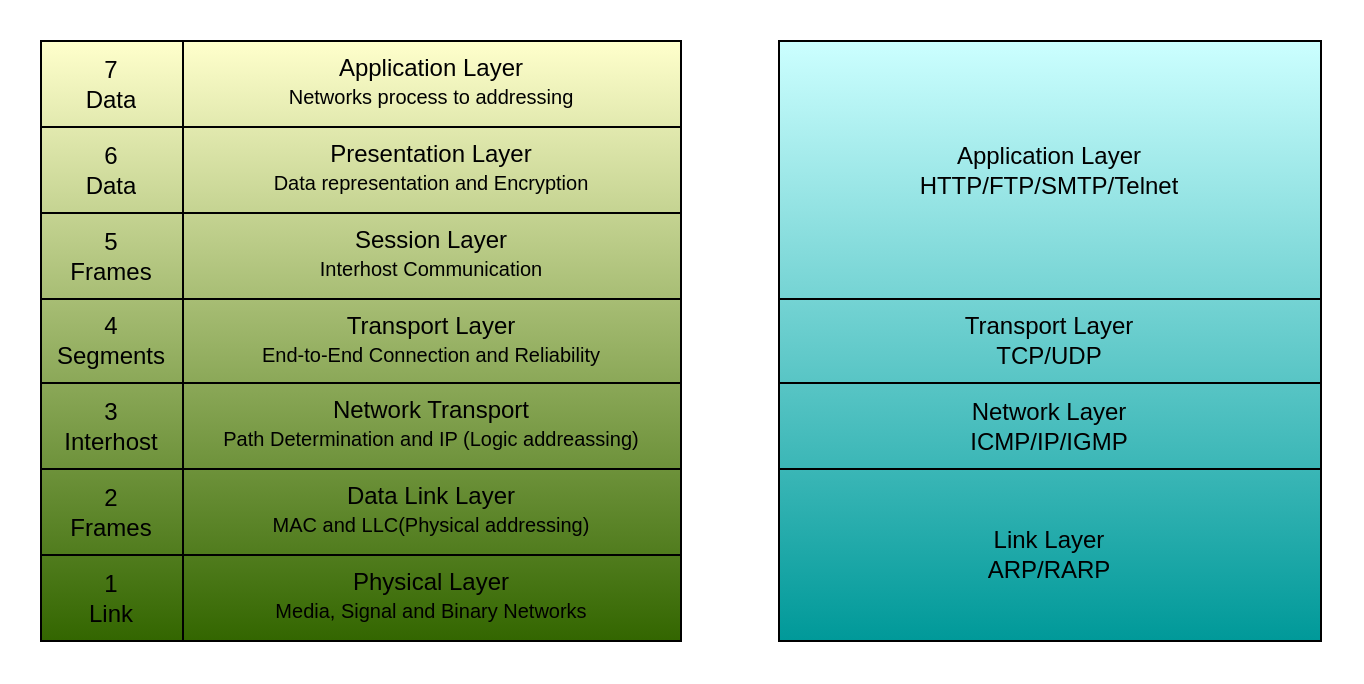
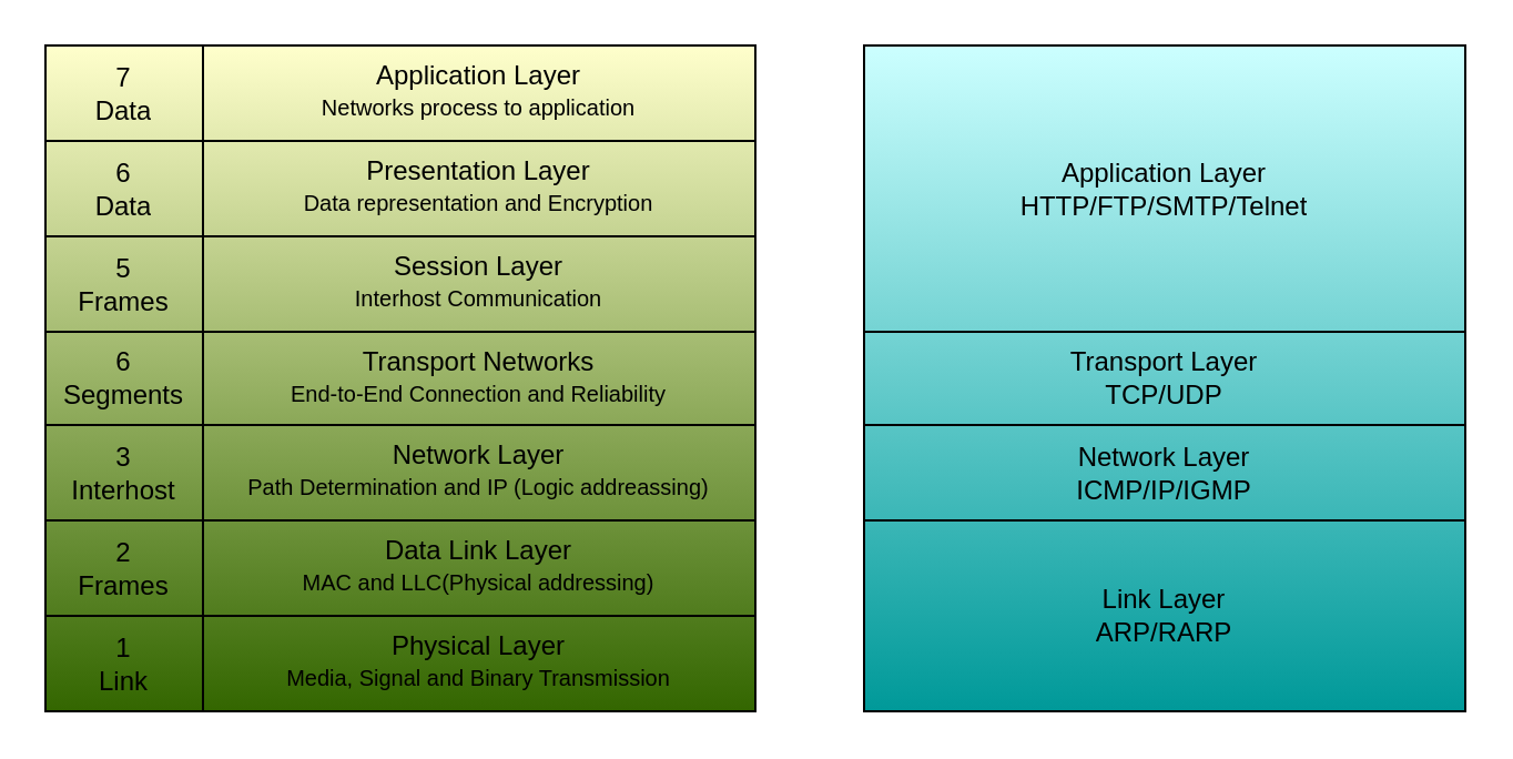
- <mxCell id="5" value="Application Layer&lt;br&gt;&lt;font style=&quot;font-size: 10px;&quot;&gt;Networks process to addressing&lt;/font&gt;" style="shape=partialRectangle;html=1;whiteSpace=wrap;connectable=1;overflow=hidden;fillColor=none;top=0;left=0;bottom=0;right=0;pointerEvents=1;verticalAlign=top;strokeColor=#d79b00;gradientColor=#FFCC99;strokeWidth=1;perimeterSpacing=0;movable=1;resizable=1;rotatable=1;deletable=1;editable=1;" parent="3" vertex="1"><mxGeometry x="71" width="249" height="43" as="geometry"><mxRectangle width="249" height="43" as="alternateBounds" /></mxGeometry></mxCell>
+ <mxCell id="5" value="Application Layer&lt;br&gt;&lt;font style=&quot;font-size: 10px;&quot;&gt;Networks process to application&lt;/font&gt;" style="shape=partialRectangle;html=1;whiteSpace=wrap;connectable=1;overflow=hidden;fillColor=none;top=0;left=0;bottom=0;right=0;pointerEvents=1;verticalAlign=top;strokeColor=#d79b00;gradientColor=#FFCC99;strokeWidth=1;perimeterSpacing=0;movable=1;resizable=1;rotatable=1;deletable=1;editable=1;" parent="3" vertex="1"><mxGeometry x="71" width="249" height="43" as="geometry"><mxRectangle width="249" height="43" as="alternateBounds" /></mxGeometry></mxCell>
- <mxCell id="13" value="4&lt;br&gt;Segments" style="shape=partialRectangle;html=1;whiteSpace=wrap;connectable=1;overflow=hidden;fillColor=none;top=0;left=0;bottom=0;right=0;pointerEvents=1;shadow=0;strokeColor=#000000;fillStyle=auto;gradientDirection=south;gradientColor=#FF8000;strokeWidth=1;perimeterSpacing=0;movable=1;resizable=1;rotatable=1;deletable=1;editable=1;" parent="12" vertex="1"><mxGeometry width="71" height="42" as="geometry"><mxRectangle width="71" height="42" as="alternateBounds" /></mxGeometry></mxCell>
+ <mxCell id="13" value="6&lt;br&gt;Segments" style="shape=partialRectangle;html=1;whiteSpace=wrap;connectable=1;overflow=hidden;fillColor=none;top=0;left=0;bottom=0;right=0;pointerEvents=1;shadow=0;strokeColor=#000000;fillStyle=auto;gradientDirection=south;gradientColor=#FF8000;strokeWidth=1;perimeterSpacing=0;movable=1;resizable=1;rotatable=1;deletable=1;editable=1;" parent="12" vertex="1"><mxGeometry width="71" height="42" as="geometry"><mxRectangle width="71" height="42" as="alternateBounds" /></mxGeometry></mxCell>
- <mxCell id="14" value="Transport Layer&lt;br&gt;&lt;font style=&quot;font-size: 10px;&quot;&gt;End-to-End Connection and Reliability&lt;/font&gt;" style="shape=partialRectangle;html=1;whiteSpace=wrap;connectable=1;overflow=hidden;fillColor=none;top=0;left=0;bottom=0;right=0;pointerEvents=1;verticalAlign=top;strokeColor=#d79b00;gradientColor=#FF8000;strokeWidth=1;perimeterSpacing=0;movable=1;resizable=1;rotatable=1;deletable=1;editable=1;" parent="12" vertex="1"><mxGeometry x="71" width="249" height="42" as="geometry"><mxRectangle width="249" height="42" as="alternateBounds" /></mxGeometry></mxCell>
+ <mxCell id="14" value="Transport Networks&lt;br&gt;&lt;font style=&quot;font-size: 10px;&quot;&gt;End-to-End Connection and Reliability&lt;/font&gt;" style="shape=partialRectangle;html=1;whiteSpace=wrap;connectable=1;overflow=hidden;fillColor=none;top=0;left=0;bottom=0;right=0;pointerEvents=1;verticalAlign=top;strokeColor=#d79b00;gradientColor=#FF8000;strokeWidth=1;perimeterSpacing=0;movable=1;resizable=1;rotatable=1;deletable=1;editable=1;" parent="12" vertex="1"><mxGeometry x="71" width="249" height="42" as="geometry"><mxRectangle width="249" height="42" as="alternateBounds" /></mxGeometry></mxCell>
- <mxCell id="17" value="Network Transport&lt;br&gt;&lt;font style=&quot;font-size: 10px;&quot;&gt;Path Determination and IP (Logic addreassing)&lt;/font&gt;" style="shape=partialRectangle;html=1;whiteSpace=wrap;connectable=1;overflow=hidden;fillColor=none;top=0;left=0;bottom=0;right=0;pointerEvents=1;verticalAlign=top;strokeColor=#d79b00;gradientColor=#CC6600;strokeWidth=1;perimeterSpacing=0;movable=1;resizable=1;rotatable=1;deletable=1;editable=1;" parent="15" vertex="1"><mxGeometry x="71" width="249" height="43" as="geometry"><mxRectangle width="249" height="43" as="alternateBounds" /></mxGeometry></mxCell>
+ <mxCell id="17" value="Network Layer&lt;br&gt;&lt;font style=&quot;font-size: 10px;&quot;&gt;Path Determination and IP (Logic addreassing)&lt;/font&gt;" style="shape=partialRectangle;html=1;whiteSpace=wrap;connectable=1;overflow=hidden;fillColor=none;top=0;left=0;bottom=0;right=0;pointerEvents=1;verticalAlign=top;strokeColor=#d79b00;gradientColor=#CC6600;strokeWidth=1;perimeterSpacing=0;movable=1;resizable=1;rotatable=1;deletable=1;editable=1;" parent="15" vertex="1"><mxGeometry x="71" width="249" height="43" as="geometry"><mxRectangle width="249" height="43" as="alternateBounds" /></mxGeometry></mxCell>
- <mxCell id="23" value="Physical Layer&lt;br&gt;&lt;font style=&quot;font-size: 10px;&quot;&gt;Media, Signal and Binary Networks&lt;/font&gt;" style="shape=partialRectangle;html=1;whiteSpace=wrap;connectable=1;overflow=hidden;fillColor=none;top=0;left=0;bottom=0;right=0;pointerEvents=1;verticalAlign=top;strokeColor=#d79b00;gradientColor=none;strokeWidth=1;perimeterSpacing=0;movable=1;resizable=1;rotatable=1;deletable=1;editable=1;" parent="21" vertex="1"><mxGeometry x="71" width="249" height="43" as="geometry"><mxRectangle width="249" height="43" as="alternateBounds" /></mxGeometry></mxCell>
+ <mxCell id="23" value="Physical Layer&lt;br&gt;&lt;font style=&quot;font-size: 10px;&quot;&gt;Media, Signal and Binary Transmission&lt;/font&gt;" style="shape=partialRectangle;html=1;whiteSpace=wrap;connectable=1;overflow=hidden;fillColor=none;top=0;left=0;bottom=0;right=0;pointerEvents=1;verticalAlign=top;strokeColor=#d79b00;gradientColor=none;strokeWidth=1;perimeterSpacing=0;movable=1;resizable=1;rotatable=1;deletable=1;editable=1;" parent="21" vertex="1"><mxGeometry x="71" width="249" height="43" as="geometry"><mxRectangle width="249" height="43" as="alternateBounds" /></mxGeometry></mxCell>
